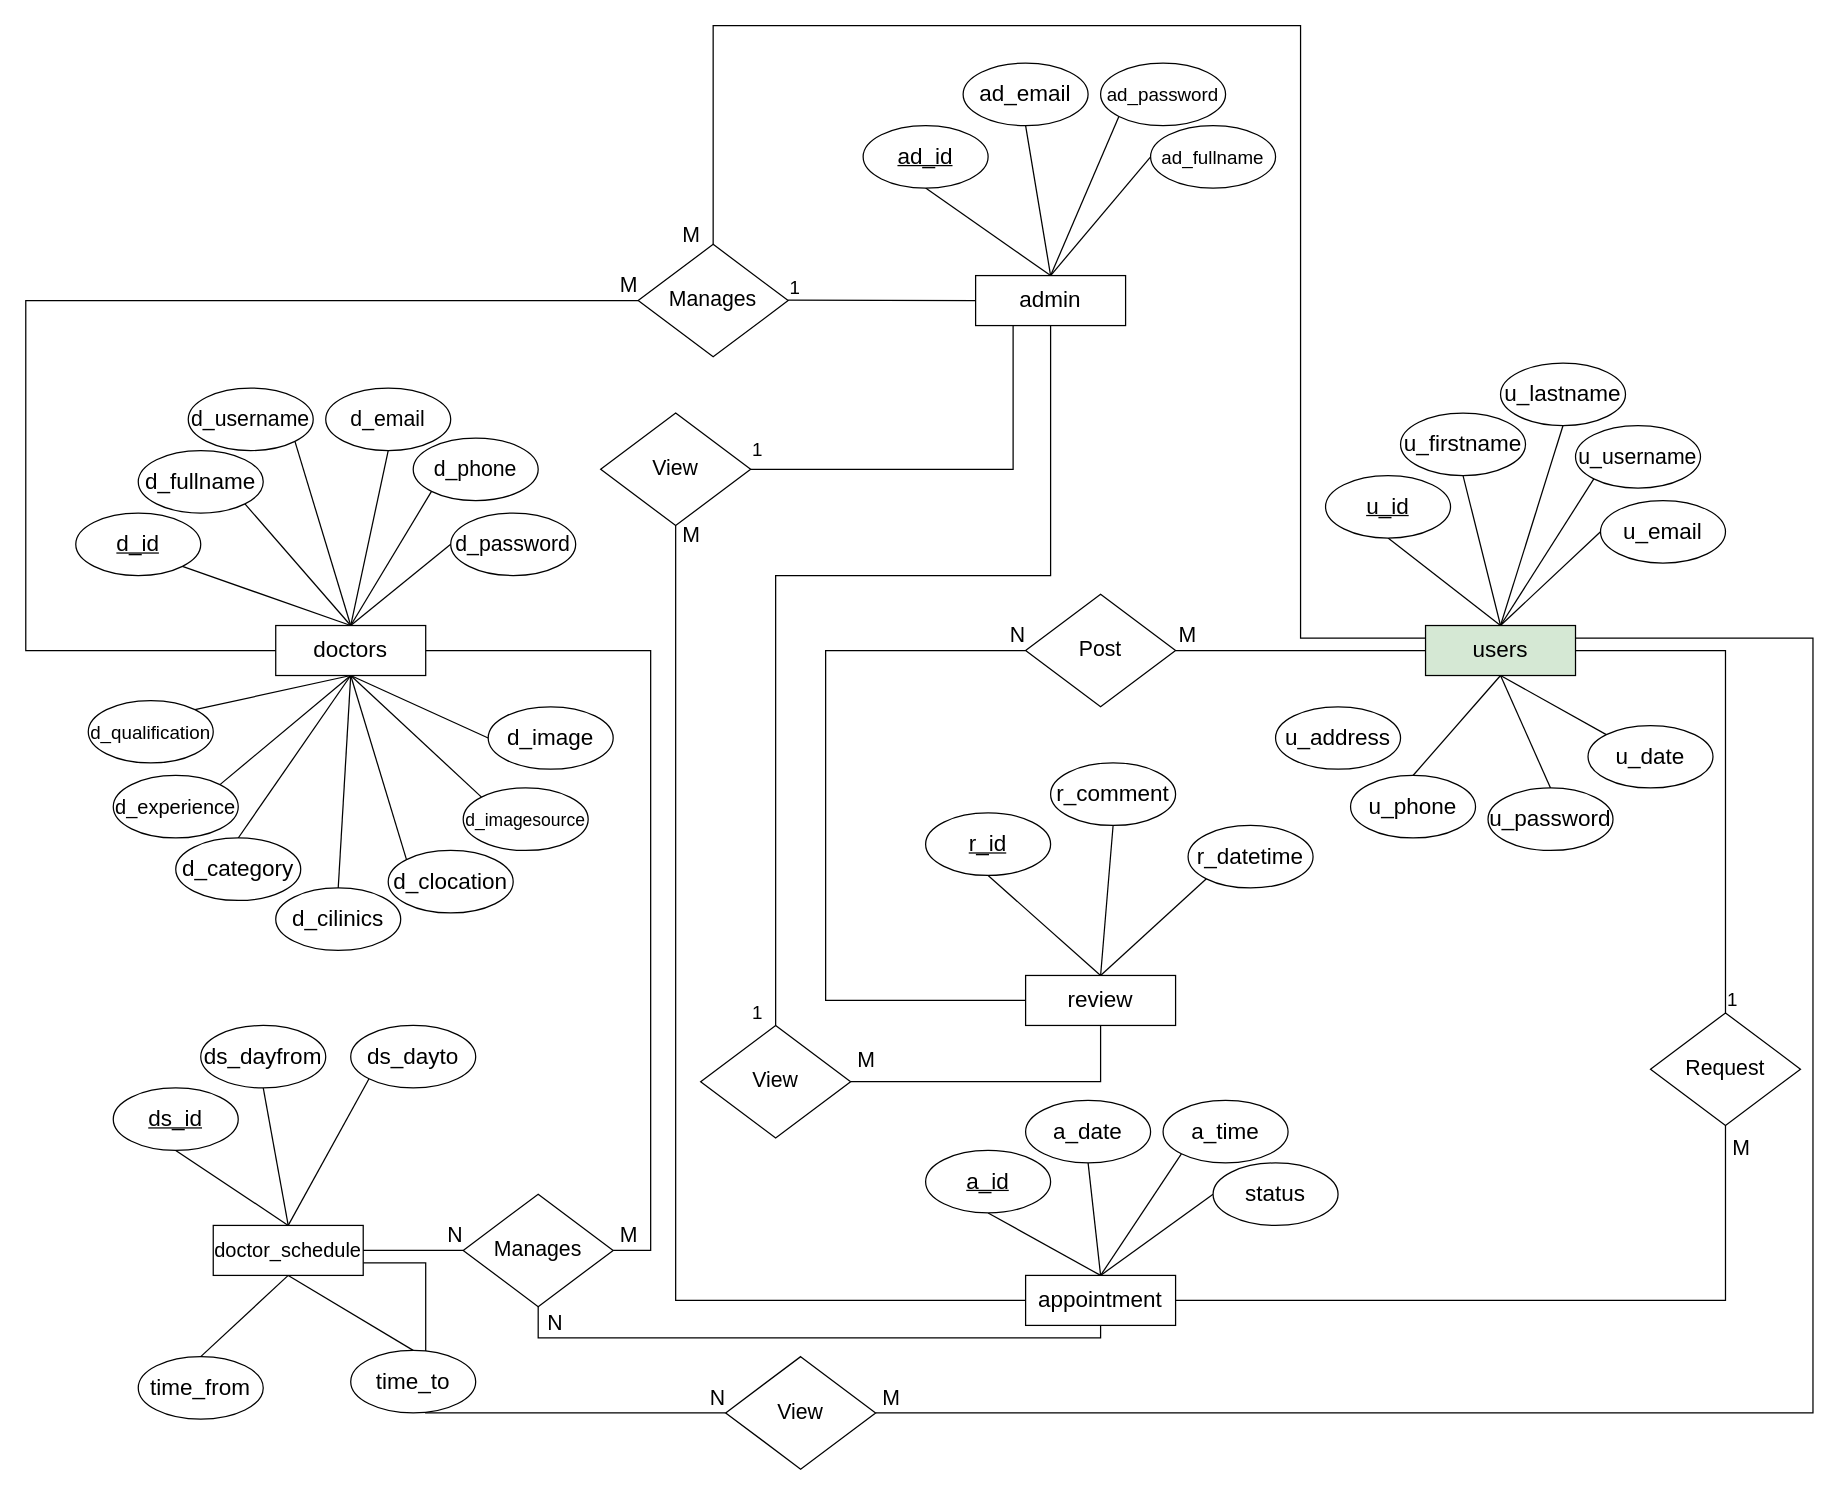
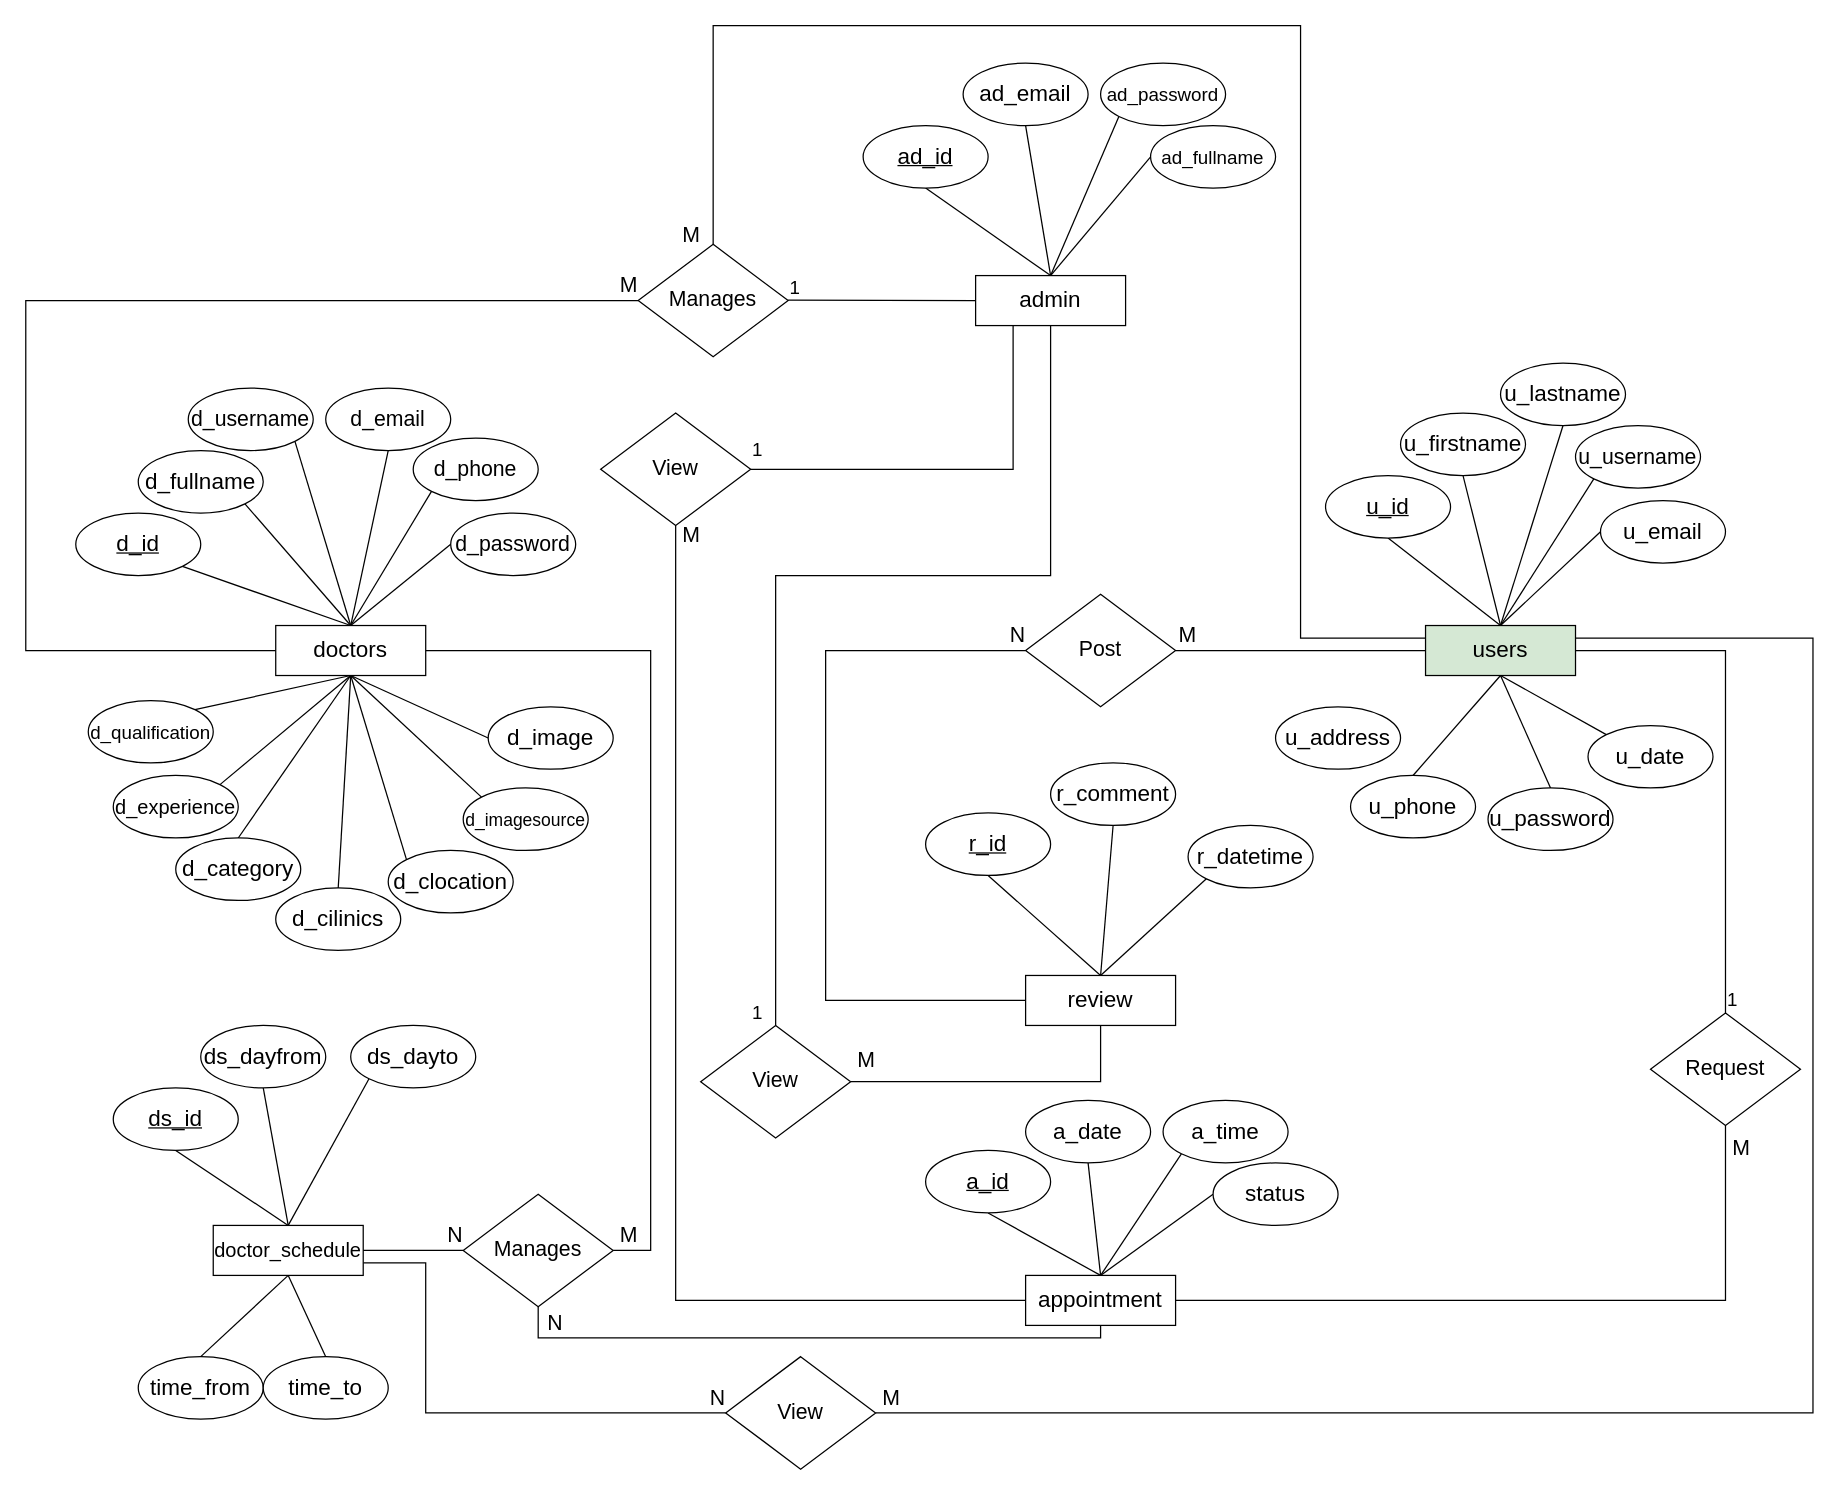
- <mxCell id="104" value="time_to" style="ellipse;whiteSpace=wrap;html=1;align=center;fontSize=18;" vertex="1" parent="1"><mxGeometry x="280" y="1080" width="100" height="50" as="geometry" /></mxCell>
+ <mxCell id="104" value="time_to" style="ellipse;whiteSpace=wrap;html=1;align=center;fontSize=18;" vertex="1" parent="1"><mxGeometry x="210" y="1085" width="100" height="50" as="geometry" /></mxCell>
